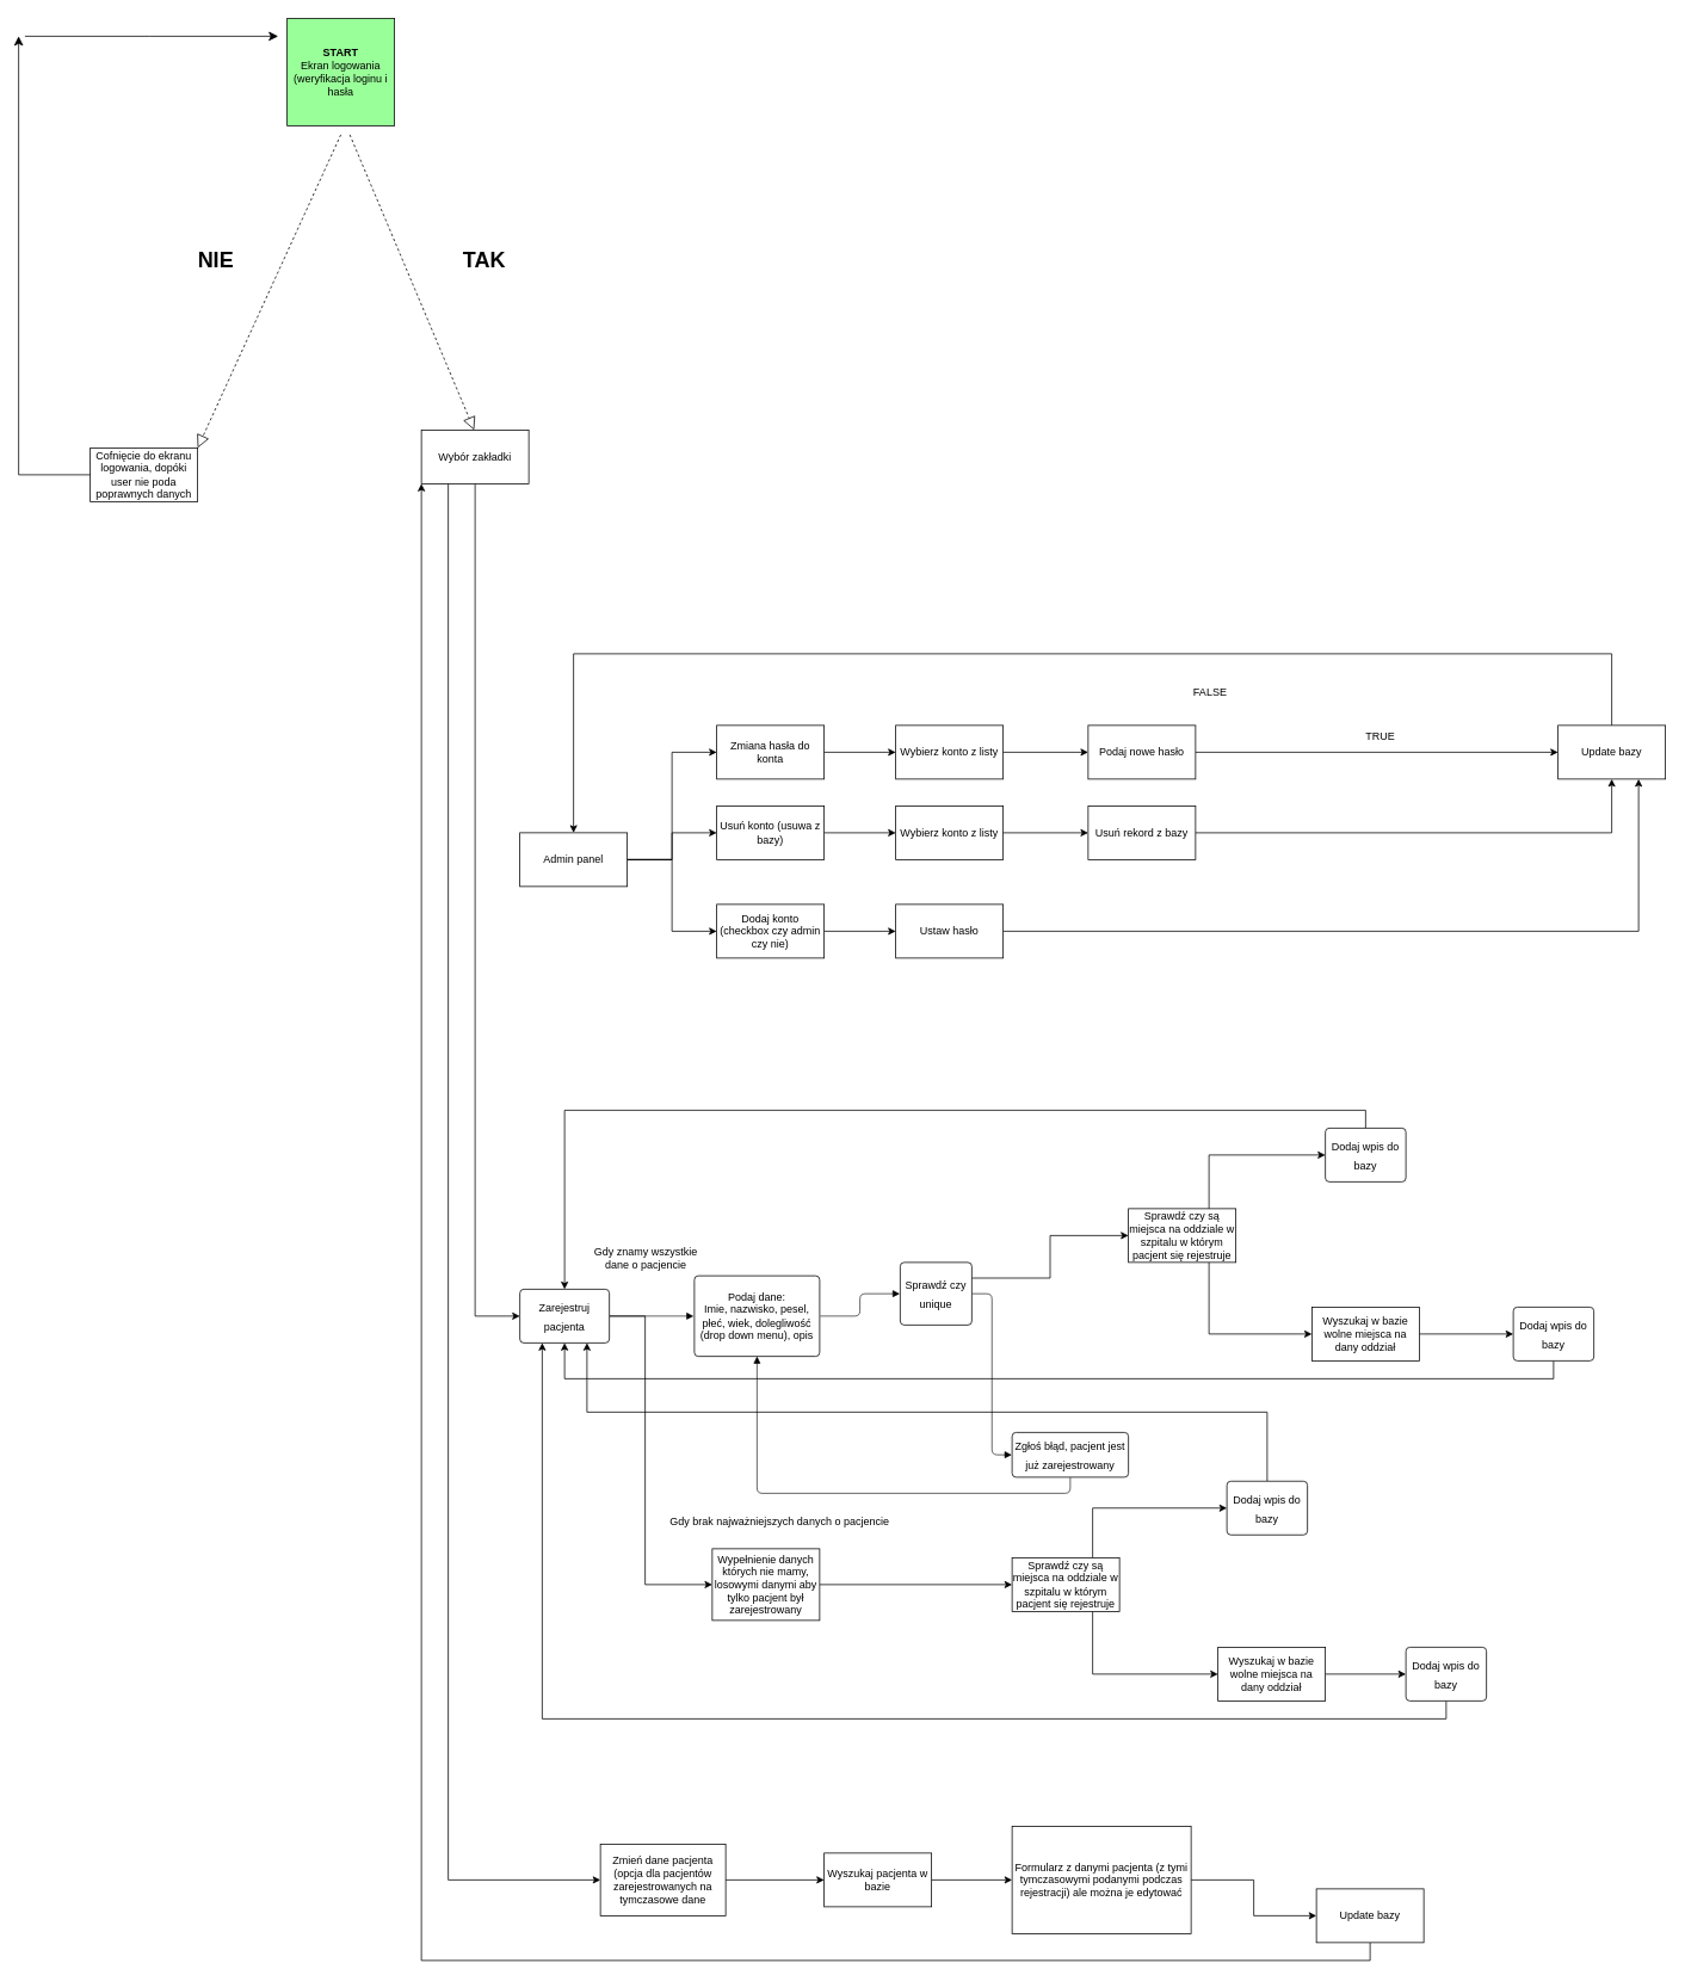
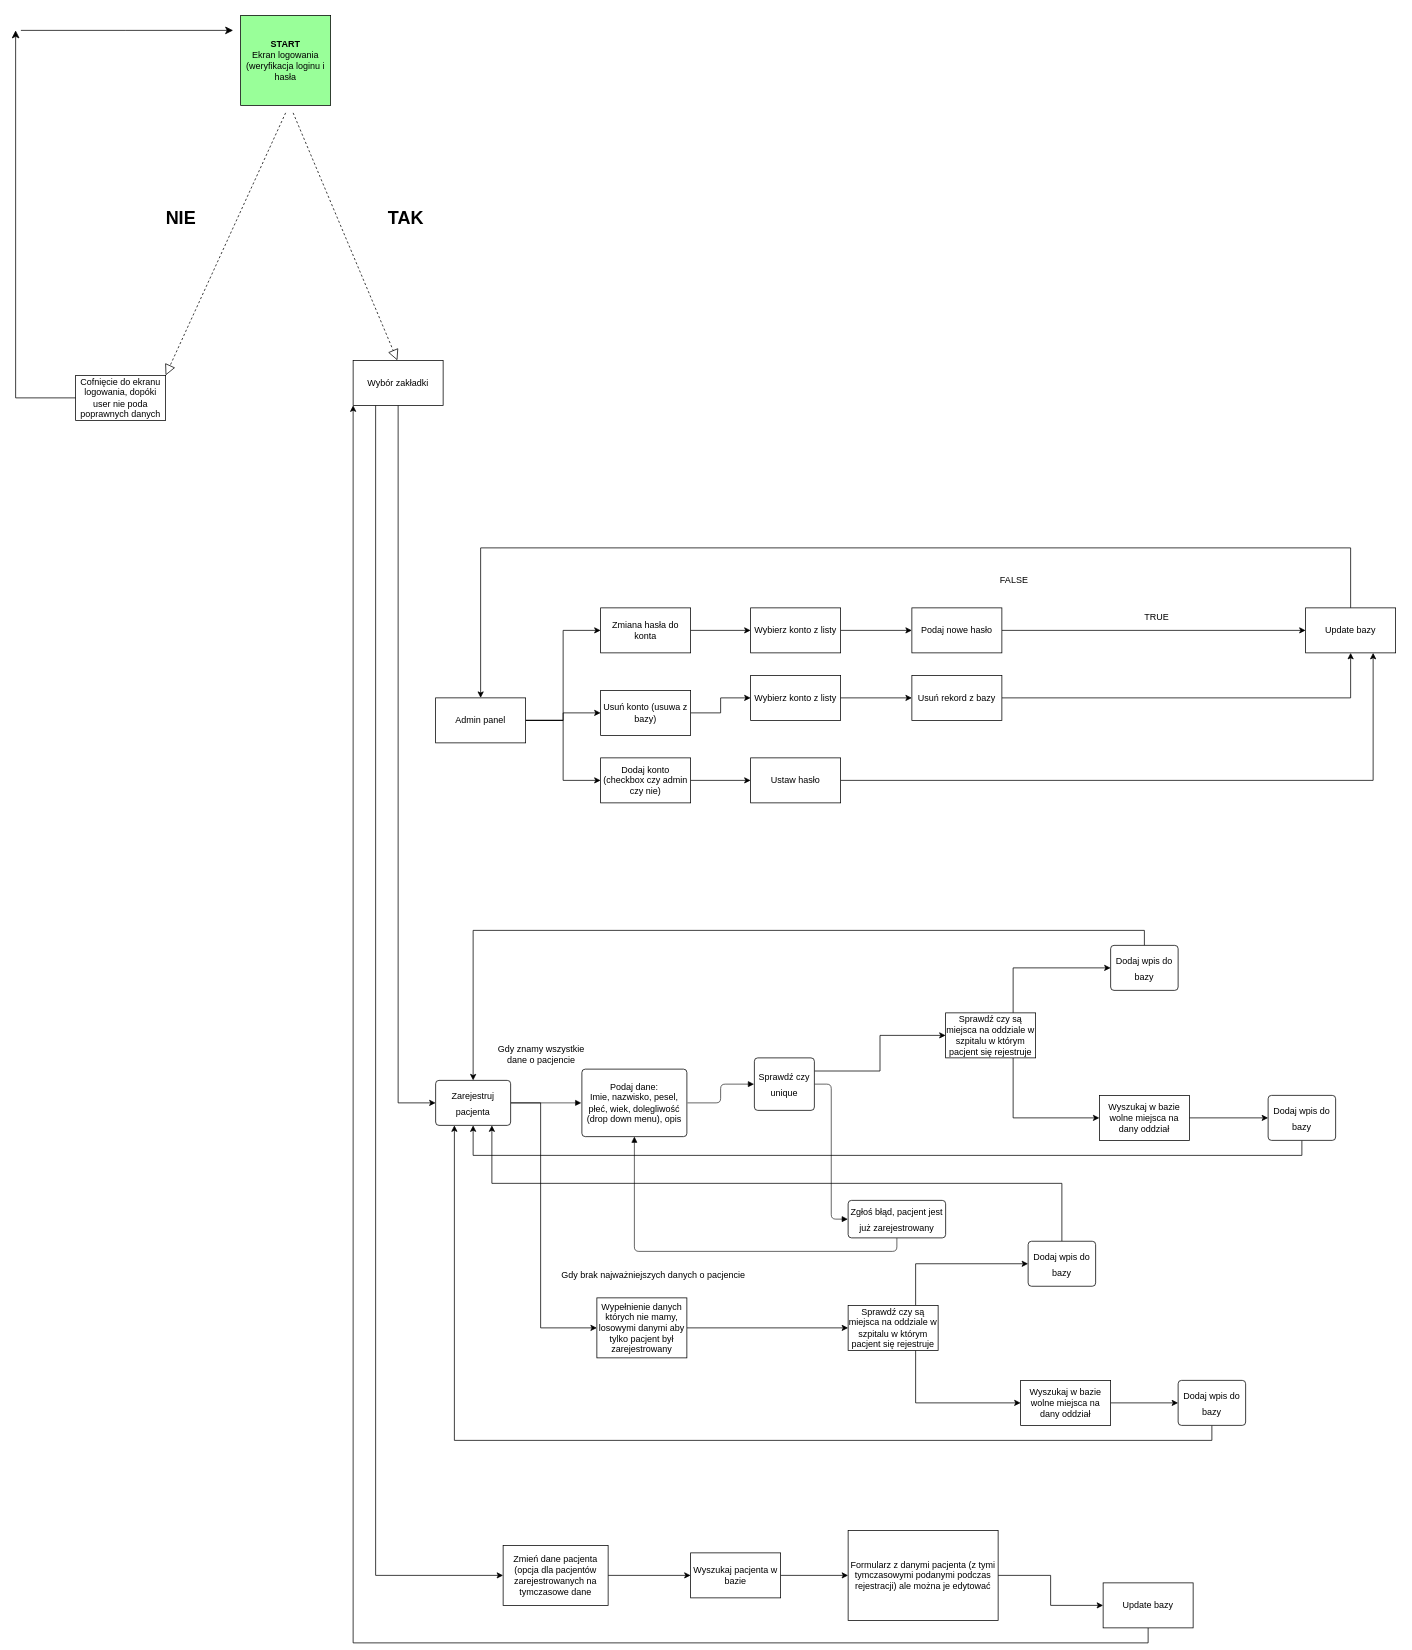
- <mxCell id="15" value="Usuń konto (usuwa z bazy)" style="rounded=0;whiteSpace=wrap;html=1;" parent="1" vertex="1"><mxGeometry x="800" y="900" width="120" height="60" as="geometry" /></mxCell>
+ <mxCell id="15" value="Usuń konto (usuwa z bazy)" style="rounded=0;whiteSpace=wrap;html=1;" parent="1" vertex="1"><mxGeometry x="800" y="920" width="120" height="60" as="geometry" /></mxCell>
